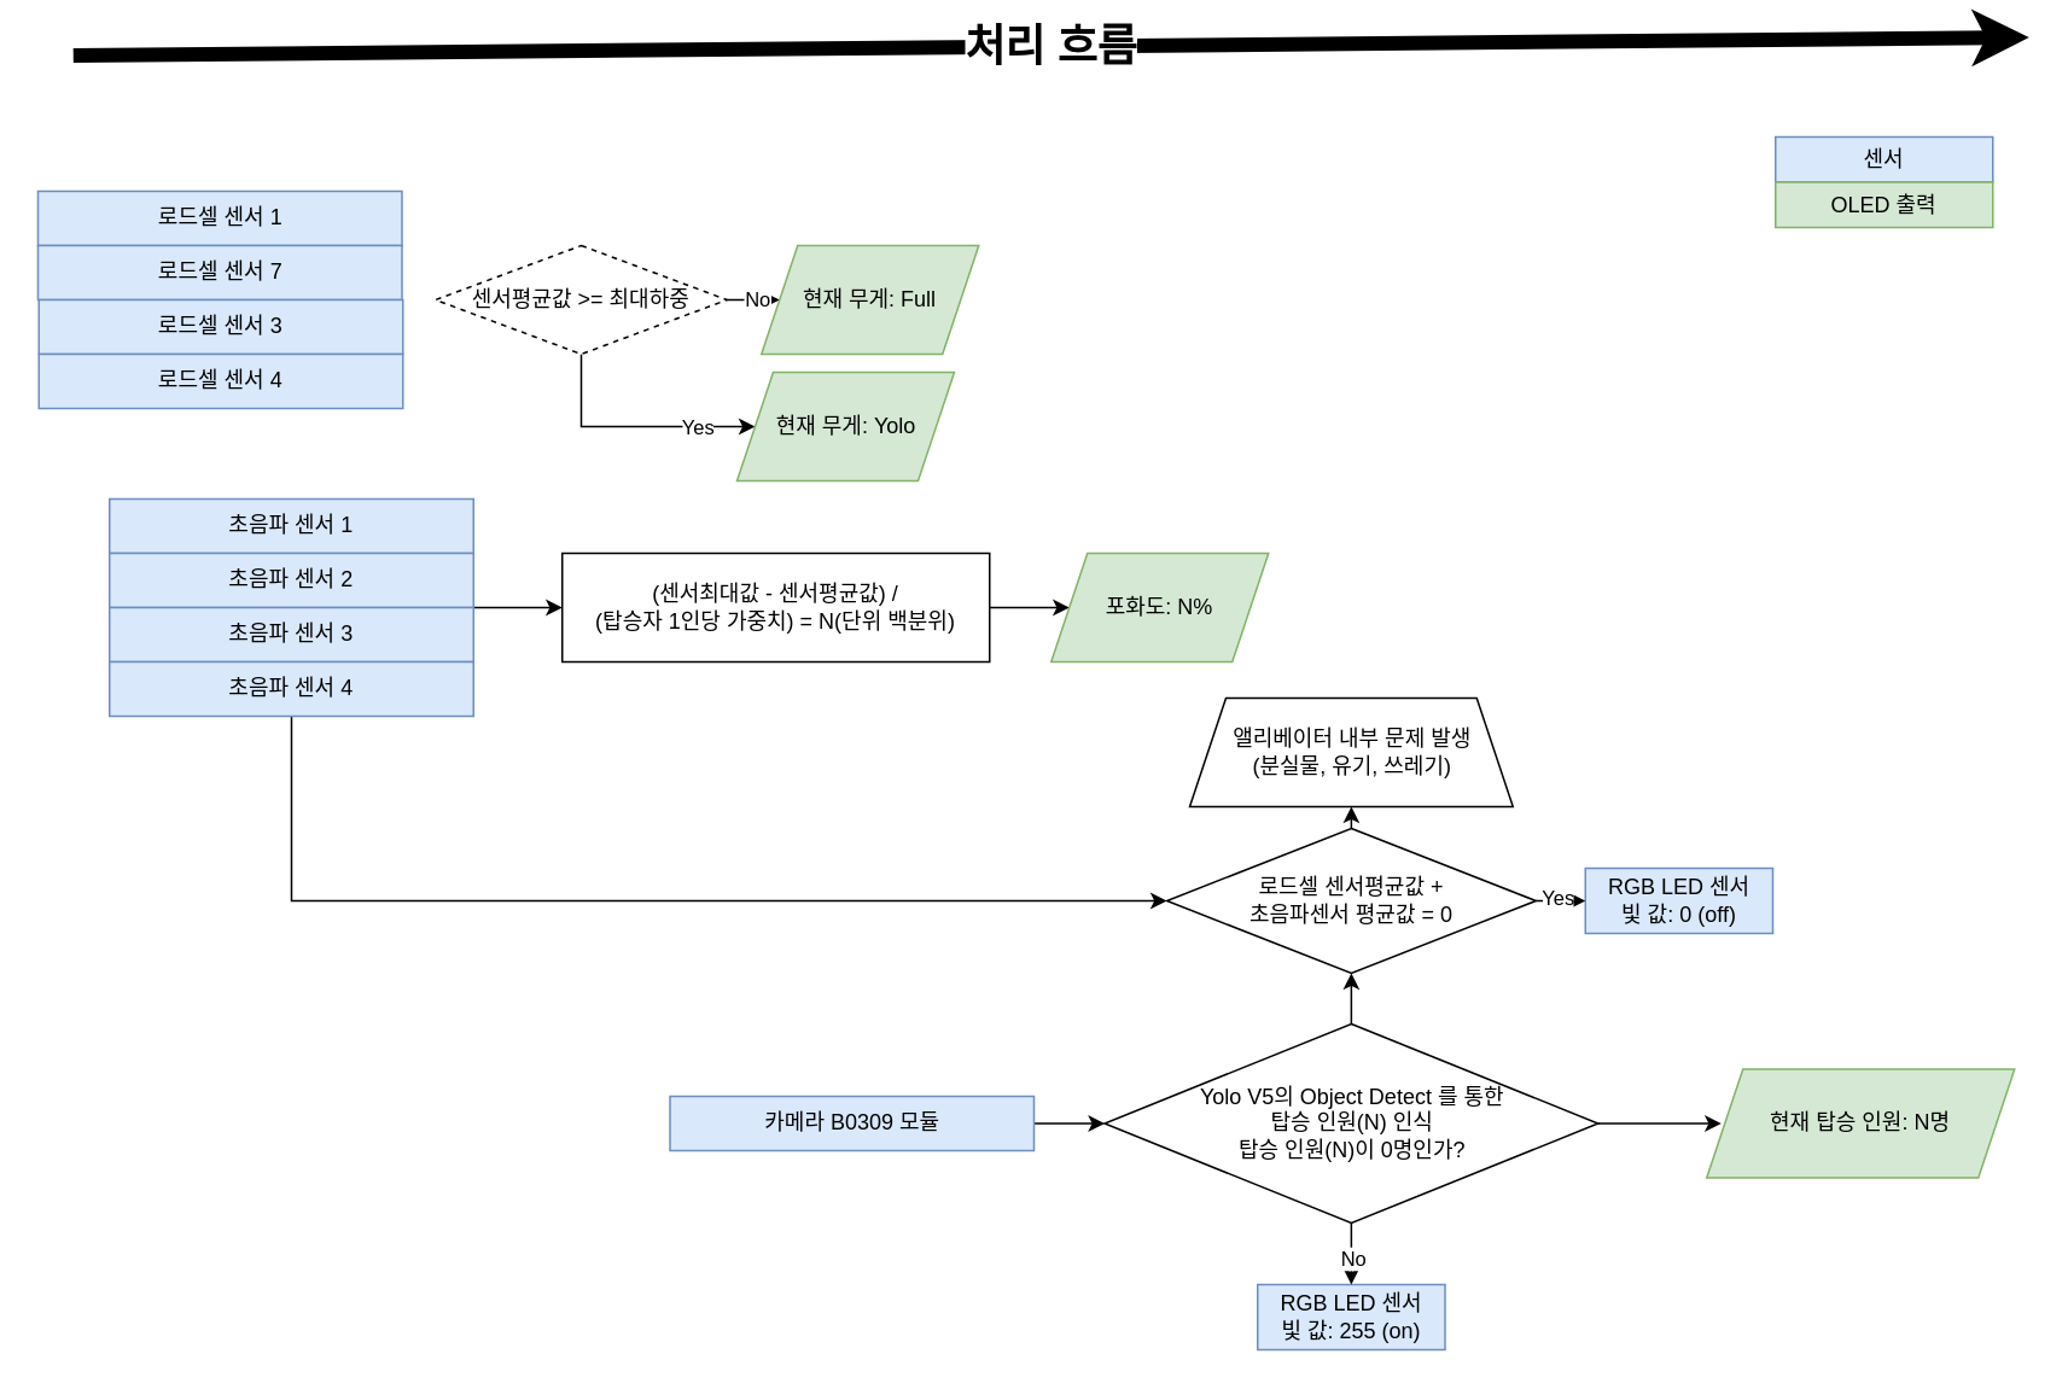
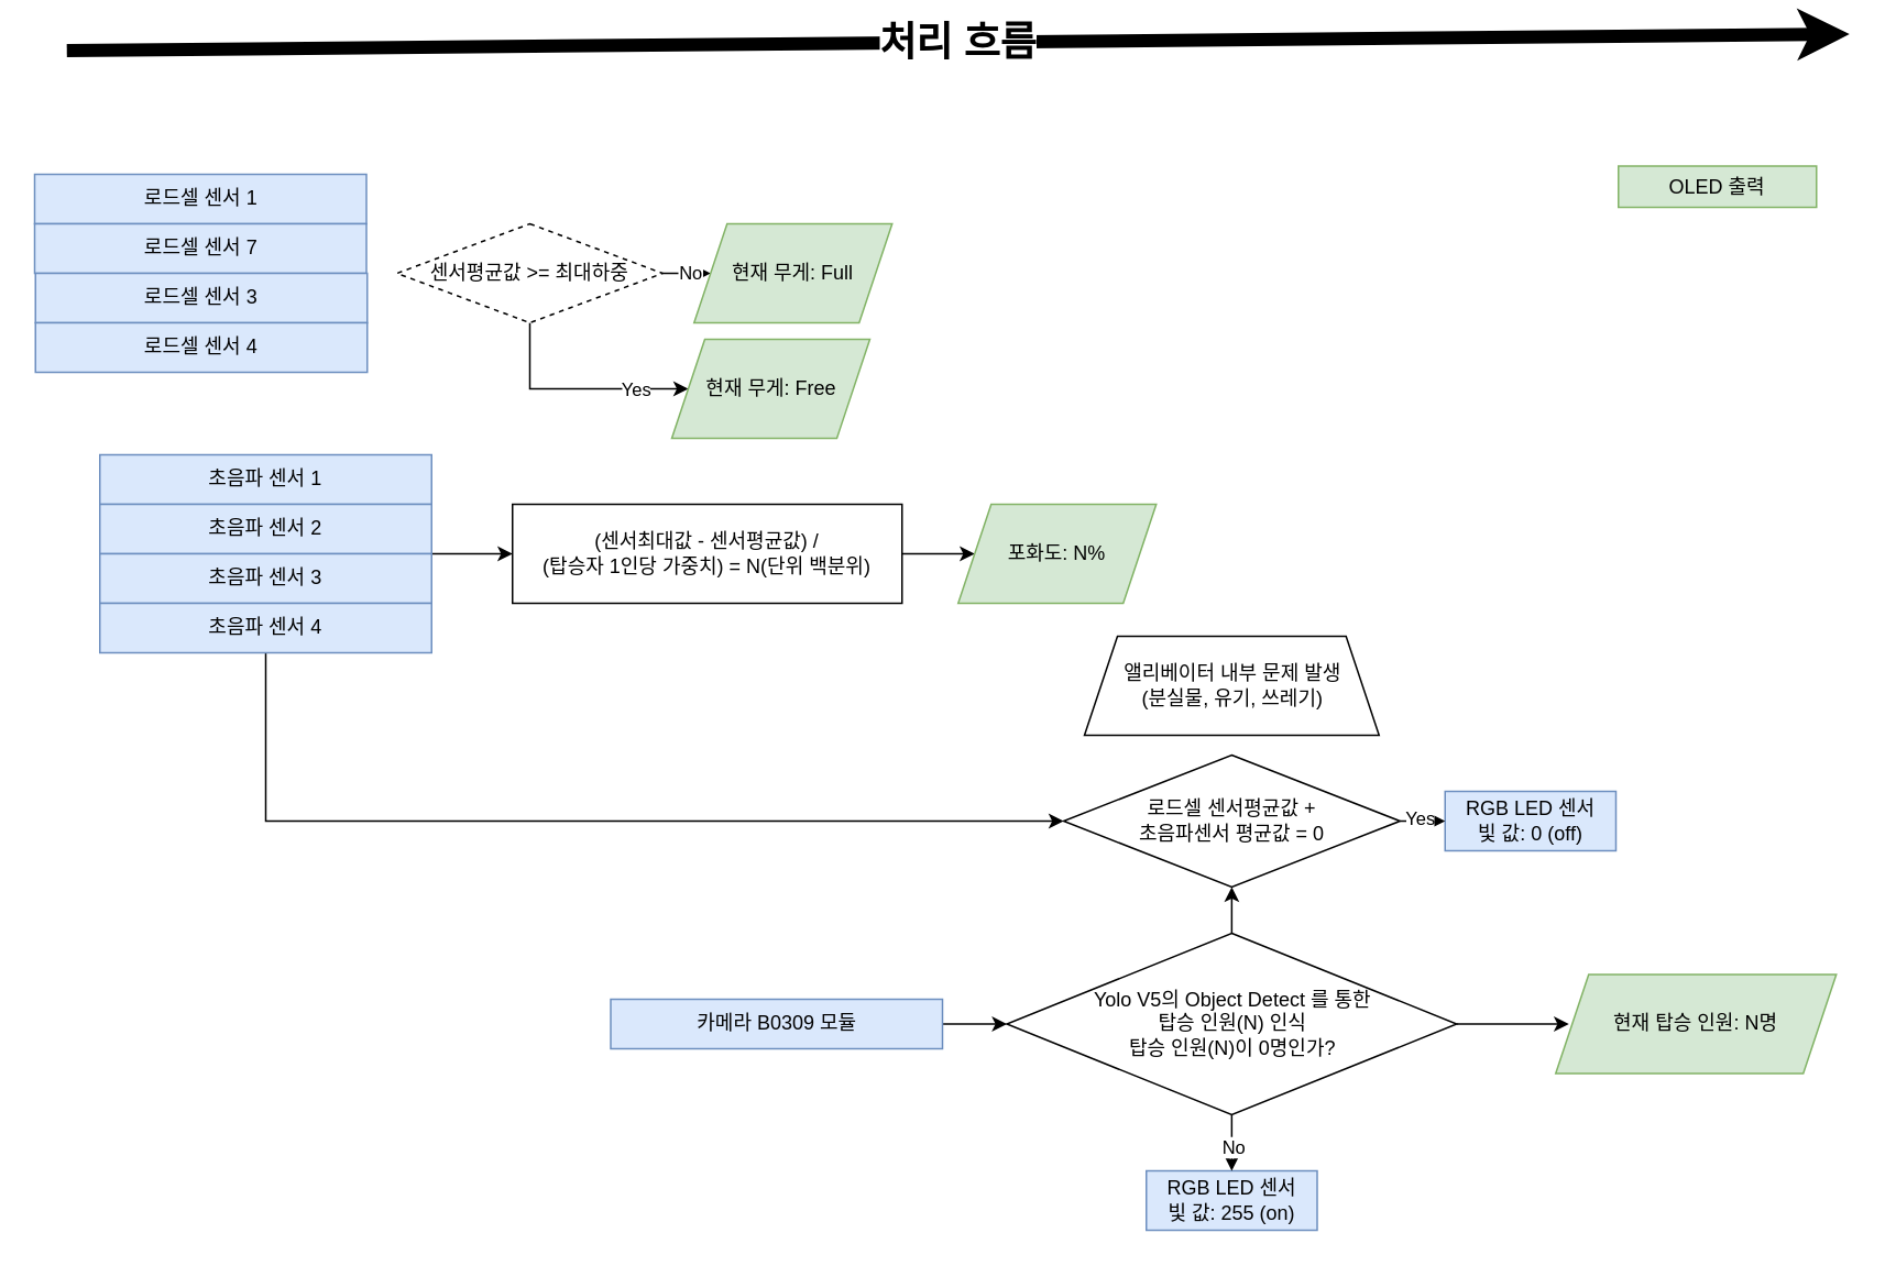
- <mxCell id="39" value="센서" style="rounded=0;whiteSpace=wrap;html=1;fillColor=#dae8fc;strokeColor=#6c8ebf;" vertex="1" parent="1"><mxGeometry x="980" y="75" width="120" height="25" as="geometry" /></mxCell>
- <mxCell id="18" value="현재 무게: Yolo" style="shape=parallelogram;perimeter=parallelogramPerimeter;whiteSpace=wrap;html=1;fixedSize=1;fillColor=#d5e8d4;strokeColor=#82b366;" vertex="1" parent="1"><mxGeometry x="406.5" y="205" width="120" height="60" as="geometry" /></mxCell>
+ <mxCell id="18" value="현재 무게: Free" style="shape=parallelogram;perimeter=parallelogramPerimeter;whiteSpace=wrap;html=1;fixedSize=1;fillColor=#d5e8d4;strokeColor=#82b366;" vertex="1" parent="1"><mxGeometry x="406.5" y="205" width="120" height="60" as="geometry" /></mxCell>
- <mxCell id="34" style="edgeStyle=orthogonalEdgeStyle;rounded=0;orthogonalLoop=1;jettySize=auto;html=1;exitX=0.5;exitY=0;exitDx=0;exitDy=0;entryX=0.5;entryY=1;entryDx=0;entryDy=0;" edge="1" parent="1" source="35" target="36"><mxGeometry relative="1" as="geometry" /></mxCell>
